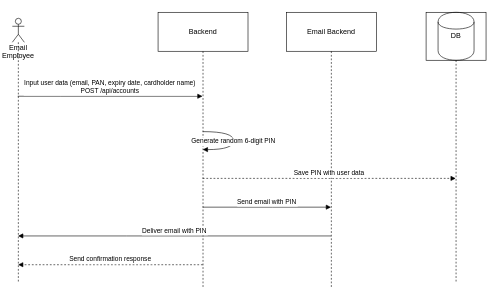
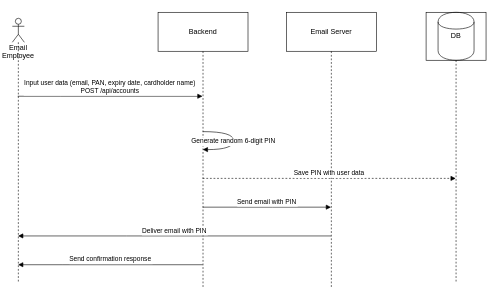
- <mxCell id="3" value="Email Backend" style="shape=umlLifeline;perimeter=lifelinePerimeter;whiteSpace=wrap;container=1;dropTarget=0;collapsible=0;recursiveResize=0;outlineConnect=0;portConstraint=eastwest;newEdgeStyle={&quot;edgeStyle&quot;:&quot;elbowEdgeStyle&quot;,&quot;elbow&quot;:&quot;vertical&quot;,&quot;curved&quot;:0,&quot;rounded&quot;:0};size=65;" parent="1" vertex="1"><mxGeometry x="477" y="20" width="150" height="460" as="geometry" /></mxCell>
+ <mxCell id="3" value="Email Server" style="shape=umlLifeline;perimeter=lifelinePerimeter;whiteSpace=wrap;container=1;dropTarget=0;collapsible=0;recursiveResize=0;outlineConnect=0;portConstraint=eastwest;newEdgeStyle={&quot;edgeStyle&quot;:&quot;elbowEdgeStyle&quot;,&quot;elbow&quot;:&quot;vertical&quot;,&quot;curved&quot;:0,&quot;rounded&quot;:0};size=65;" parent="1" vertex="1"><mxGeometry x="477" y="20" width="150" height="460" as="geometry" /></mxCell>
- <mxCell id="9" value="Send confirmation response" style="verticalAlign=bottom;edgeStyle=elbowEdgeStyle;elbow=vertical;curved=0;rounded=0;endArrow=block;dashed=1;" parent="1" source="2" target="10" edge="1"><mxGeometry relative="1" as="geometry"><Array as="points"><mxPoint x="103" y="441" /></Array><mxPoint x="-155.676" y="441" as="targetPoint" /></mxGeometry></mxCell>
+ <mxCell id="9" value="Send confirmation response" style="verticalAlign=bottom;edgeStyle=elbowEdgeStyle;elbow=vertical;curved=0;rounded=0;endArrow=block;" parent="1" source="2" target="10" edge="1"><mxGeometry relative="1" as="geometry"><Array as="points"><mxPoint x="103" y="441" /></Array><mxPoint x="-155.676" y="441" as="targetPoint" /></mxGeometry></mxCell>
